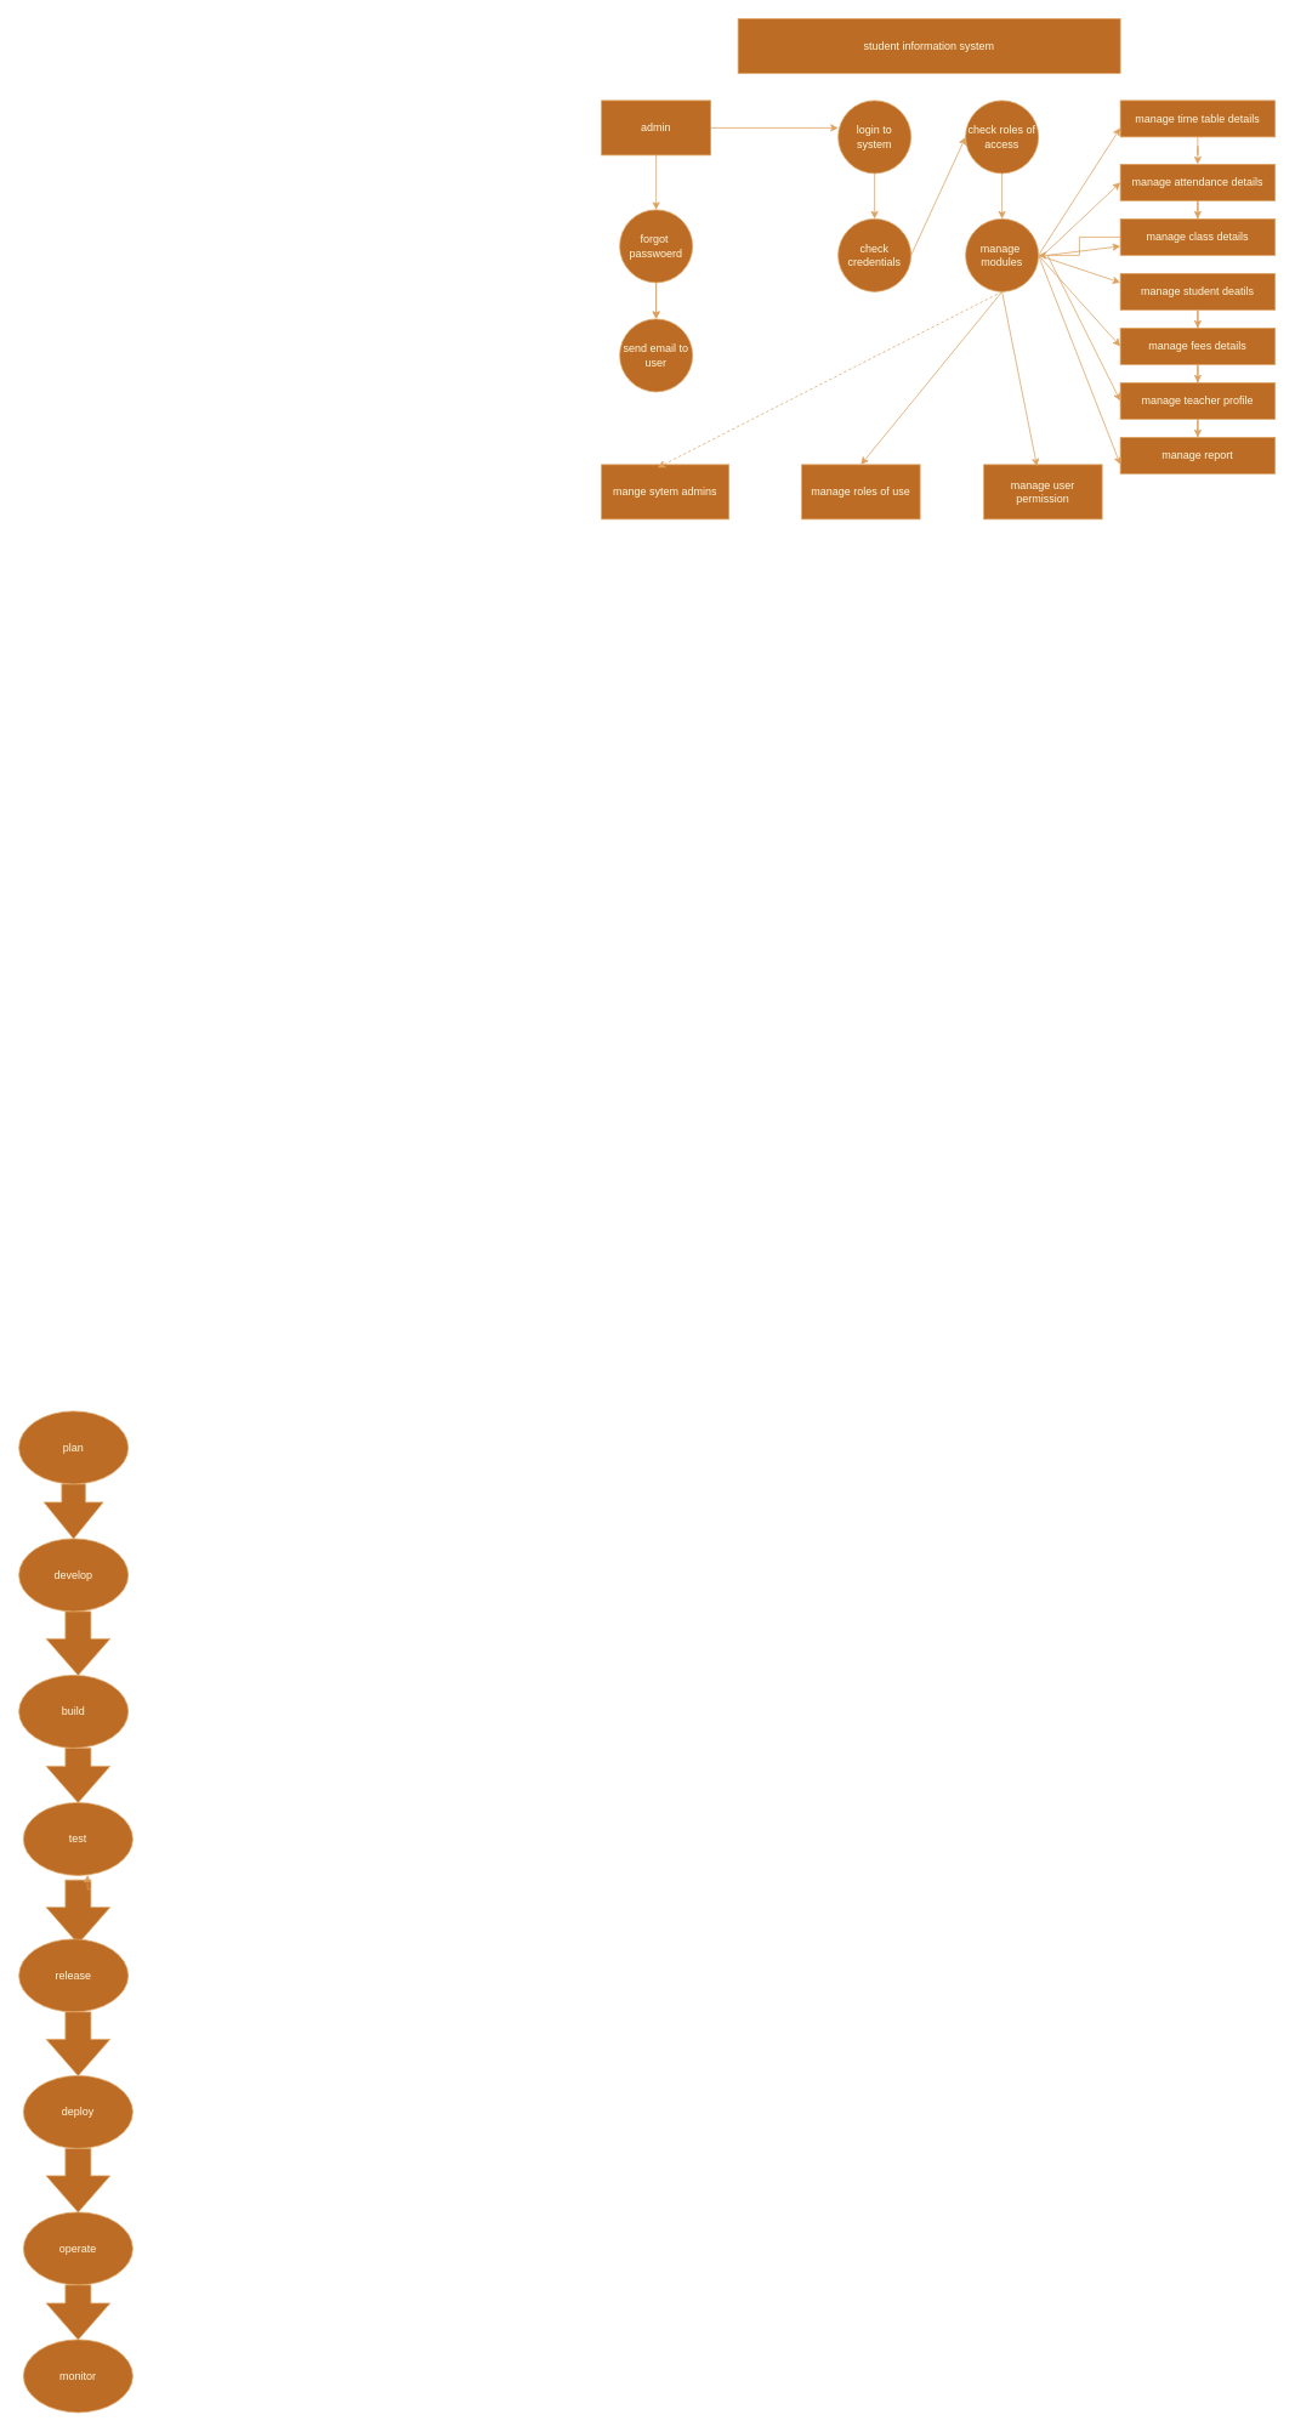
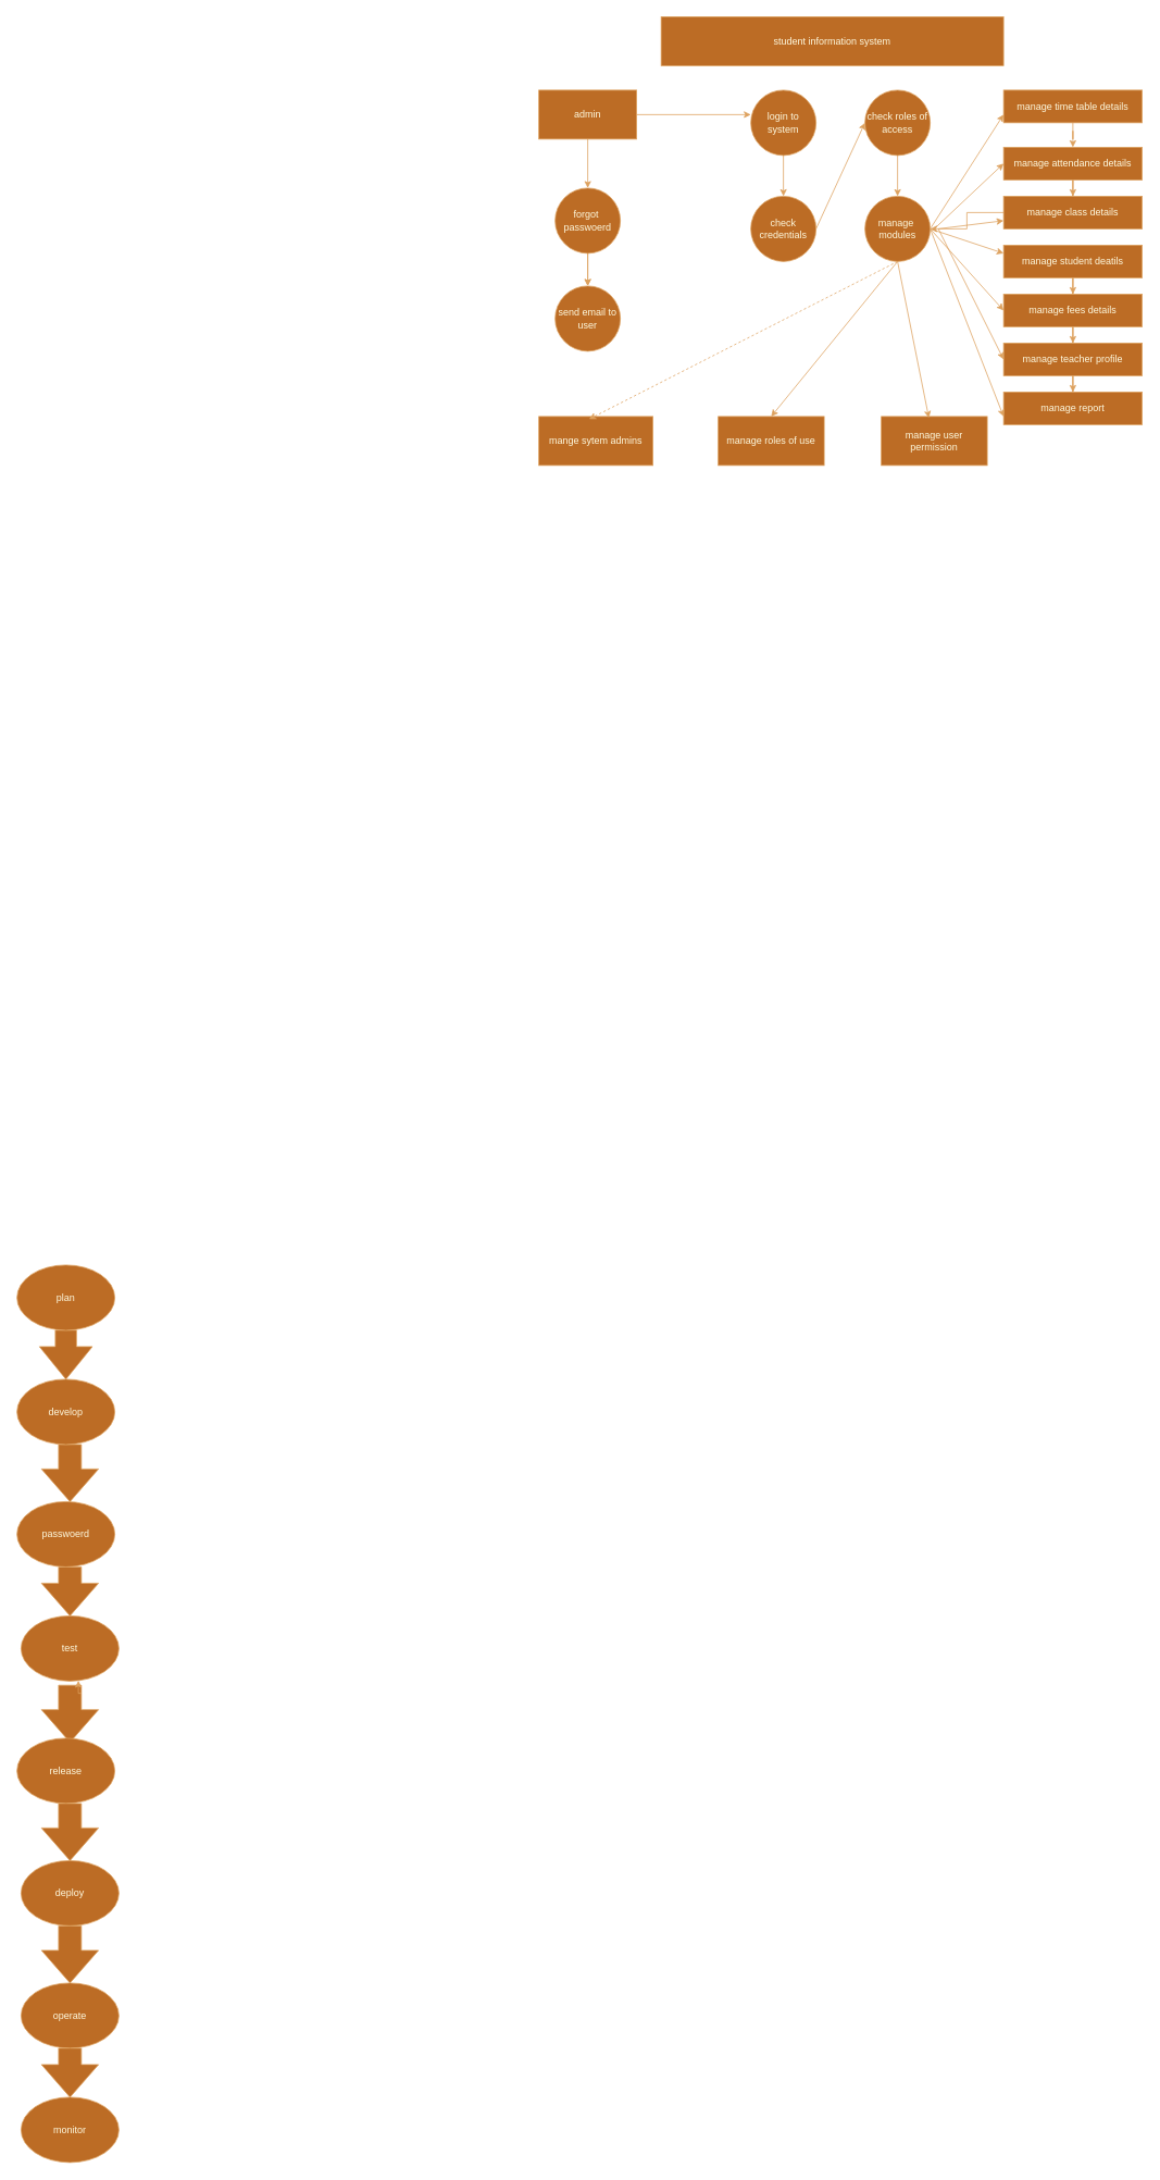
- <mxCell id="10" value="build" style="ellipse;whiteSpace=wrap;html=1;labelBackgroundColor=none;fillColor=#BC6C25;strokeColor=#DDA15E;fontColor=#FEFAE0;" parent="1" vertex="1"><mxGeometry x="20" y="1840" width="120" height="80" as="geometry" /></mxCell>
+ <mxCell id="10" value="passwoerd" style="ellipse;whiteSpace=wrap;html=1;labelBackgroundColor=none;fillColor=#BC6C25;strokeColor=#DDA15E;fontColor=#FEFAE0;" parent="1" vertex="1"><mxGeometry x="20" y="1840" width="120" height="80" as="geometry" /></mxCell>
